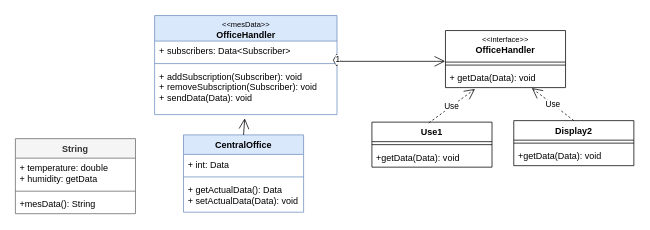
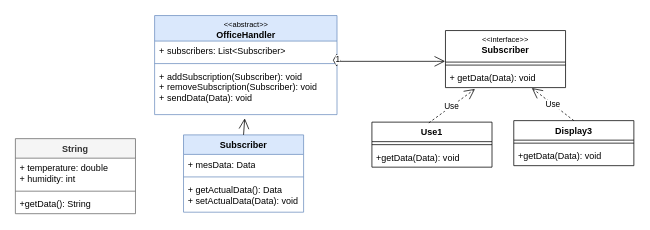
- <mxCell id="10" value="&lt;div style=&quot;font-size: 10px;&quot;&gt;&lt;span style=&quot;font-weight: normal;&quot;&gt;&amp;lt;&amp;lt;mesData&amp;gt;&amp;gt;&lt;/span&gt;&lt;br&gt;&lt;/div&gt;&lt;div&gt;OfficeHandler&lt;/div&gt;" style="swimlane;fontStyle=1;align=center;verticalAlign=top;childLayout=stackLayout;horizontal=1;startSize=34;horizontalStack=0;resizeParent=1;resizeParentMax=0;resizeLast=0;collapsible=1;marginBottom=0;whiteSpace=wrap;html=1;fillColor=#dae8fc;strokeColor=#6c8ebf;" parent="1" vertex="1"><mxGeometry x="205.5" y="20" width="243" height="132" as="geometry" /></mxCell>
+ <mxCell id="10" value="&lt;div style=&quot;font-size: 10px;&quot;&gt;&lt;span style=&quot;font-weight: normal;&quot;&gt;&amp;lt;&amp;lt;abstract&amp;gt;&amp;gt;&lt;/span&gt;&lt;br&gt;&lt;/div&gt;&lt;div&gt;OfficeHandler&lt;/div&gt;" style="swimlane;fontStyle=1;align=center;verticalAlign=top;childLayout=stackLayout;horizontal=1;startSize=34;horizontalStack=0;resizeParent=1;resizeParentMax=0;resizeLast=0;collapsible=1;marginBottom=0;whiteSpace=wrap;html=1;fillColor=#dae8fc;strokeColor=#6c8ebf;" parent="1" vertex="1"><mxGeometry x="205.5" y="20" width="243" height="132" as="geometry" /></mxCell>
- <mxCell id="15" value="&lt;div style=&quot;font-size: 10px;&quot;&gt;&lt;span style=&quot;font-weight: normal;&quot;&gt;&amp;lt;&amp;lt;interface&amp;gt;&amp;gt;&lt;/span&gt;&lt;br&gt;&lt;/div&gt;&lt;div&gt;OfficeHandler&lt;/div&gt;" style="swimlane;fontStyle=1;align=center;verticalAlign=top;childLayout=stackLayout;horizontal=1;startSize=42;horizontalStack=0;resizeParent=1;resizeParentMax=0;resizeLast=0;collapsible=1;marginBottom=0;whiteSpace=wrap;html=1;" parent="1" vertex="1"><mxGeometry x="593" y="40" width="160" height="76" as="geometry" /></mxCell>
+ <mxCell id="15" value="&lt;div style=&quot;font-size: 10px;&quot;&gt;&lt;span style=&quot;font-weight: normal;&quot;&gt;&amp;lt;&amp;lt;interface&amp;gt;&amp;gt;&lt;/span&gt;&lt;br&gt;&lt;/div&gt;&lt;div&gt;Subscriber&lt;/div&gt;" style="swimlane;fontStyle=1;align=center;verticalAlign=top;childLayout=stackLayout;horizontal=1;startSize=42;horizontalStack=0;resizeParent=1;resizeParentMax=0;resizeLast=0;collapsible=1;marginBottom=0;whiteSpace=wrap;html=1;" parent="1" vertex="1"><mxGeometry x="593" y="40" width="160" height="76" as="geometry" /></mxCell>
- <mxCell id="11" value="+ subscribers: Data&amp;lt;Subscriber&amp;gt; " style="text;strokeColor=none;fillColor=none;align=left;verticalAlign=top;spacingLeft=4;spacingRight=4;overflow=hidden;rotatable=0;points=[[0,0.5],[1,0.5]];portConstraint=eastwest;whiteSpace=wrap;html=1;" parent="10" vertex="1"><mxGeometry y="34" width="243" height="26" as="geometry" /></mxCell>
+ <mxCell id="11" value="+ subscribers: List&amp;lt;Subscriber&amp;gt; " style="text;strokeColor=none;fillColor=none;align=left;verticalAlign=top;spacingLeft=4;spacingRight=4;overflow=hidden;rotatable=0;points=[[0,0.5],[1,0.5]];portConstraint=eastwest;whiteSpace=wrap;html=1;" parent="10" vertex="1"><mxGeometry y="34" width="243" height="26" as="geometry" /></mxCell>
- <mxCell id="23" value="Display2" style="swimlane;fontStyle=1;align=center;verticalAlign=top;childLayout=stackLayout;horizontal=1;startSize=26;horizontalStack=0;resizeParent=1;resizeParentMax=0;resizeLast=0;collapsible=1;marginBottom=0;whiteSpace=wrap;html=1;" parent="1" vertex="1"><mxGeometry x="684" y="160" width="160" height="60" as="geometry" /></mxCell>
+ <mxCell id="23" value="Display3" style="swimlane;fontStyle=1;align=center;verticalAlign=top;childLayout=stackLayout;horizontal=1;startSize=26;horizontalStack=0;resizeParent=1;resizeParentMax=0;resizeLast=0;collapsible=1;marginBottom=0;whiteSpace=wrap;html=1;" parent="1" vertex="1"><mxGeometry x="684" y="160" width="160" height="60" as="geometry" /></mxCell>
- <mxCell id="6" value="CentralOffice" style="swimlane;fontStyle=1;align=center;verticalAlign=top;childLayout=stackLayout;horizontal=1;startSize=26;horizontalStack=0;resizeParent=1;resizeParentMax=0;resizeLast=0;collapsible=1;marginBottom=0;whiteSpace=wrap;html=1;fillColor=#dae8fc;strokeColor=#6c8ebf;" parent="1" vertex="1"><mxGeometry x="244" y="179" width="160" height="103" as="geometry" /></mxCell>
+ <mxCell id="6" value="Subscriber" style="swimlane;fontStyle=1;align=center;verticalAlign=top;childLayout=stackLayout;horizontal=1;startSize=26;horizontalStack=0;resizeParent=1;resizeParentMax=0;resizeLast=0;collapsible=1;marginBottom=0;whiteSpace=wrap;html=1;fillColor=#dae8fc;strokeColor=#6c8ebf;" parent="1" vertex="1"><mxGeometry x="244" y="179" width="160" height="103" as="geometry" /></mxCell>
- <mxCell id="7" value="+ int: Data" style="text;strokeColor=none;fillColor=none;align=left;verticalAlign=top;spacingLeft=4;spacingRight=4;overflow=hidden;rotatable=0;points=[[0,0.5],[1,0.5]];portConstraint=eastwest;whiteSpace=wrap;html=1;" parent="6" vertex="1"><mxGeometry y="26" width="160" height="26" as="geometry" /></mxCell>
+ <mxCell id="7" value="+ mesData: Data" style="text;strokeColor=none;fillColor=none;align=left;verticalAlign=top;spacingLeft=4;spacingRight=4;overflow=hidden;rotatable=0;points=[[0,0.5],[1,0.5]];portConstraint=eastwest;whiteSpace=wrap;html=1;" parent="6" vertex="1"><mxGeometry y="26" width="160" height="26" as="geometry" /></mxCell>
- <mxCell id="3" value="&lt;div&gt;+ temperature: double&lt;/div&gt;&lt;div&gt;+ humidity: getData&lt;br&gt;&lt;/div&gt;" style="text;strokeColor=none;fillColor=none;align=left;verticalAlign=top;spacingLeft=4;spacingRight=4;overflow=hidden;rotatable=0;points=[[0,0.5],[1,0.5]];portConstraint=eastwest;whiteSpace=wrap;html=1;" parent="2" vertex="1"><mxGeometry y="26" width="160" height="40" as="geometry" /></mxCell>
+ <mxCell id="3" value="&lt;div&gt;+ temperature: double&lt;/div&gt;&lt;div&gt;+ humidity: int&lt;br&gt;&lt;/div&gt;" style="text;strokeColor=none;fillColor=none;align=left;verticalAlign=top;spacingLeft=4;spacingRight=4;overflow=hidden;rotatable=0;points=[[0,0.5],[1,0.5]];portConstraint=eastwest;whiteSpace=wrap;html=1;" parent="2" vertex="1"><mxGeometry y="26" width="160" height="40" as="geometry" /></mxCell>
- <mxCell id="5" value="+mesData(): String" style="text;strokeColor=none;fillColor=none;align=left;verticalAlign=top;spacingLeft=4;spacingRight=4;overflow=hidden;rotatable=0;points=[[0,0.5],[1,0.5]];portConstraint=eastwest;whiteSpace=wrap;html=1;" parent="2" vertex="1"><mxGeometry y="74" width="160" height="26" as="geometry" /></mxCell>
+ <mxCell id="5" value="+getData(): String" style="text;strokeColor=none;fillColor=none;align=left;verticalAlign=top;spacingLeft=4;spacingRight=4;overflow=hidden;rotatable=0;points=[[0,0.5],[1,0.5]];portConstraint=eastwest;whiteSpace=wrap;html=1;" parent="2" vertex="1"><mxGeometry y="74" width="160" height="26" as="geometry" /></mxCell>
